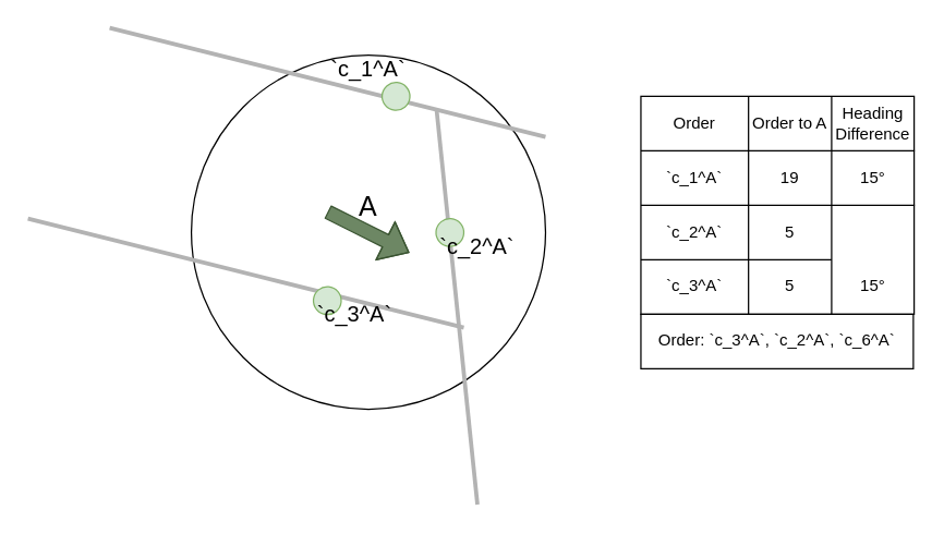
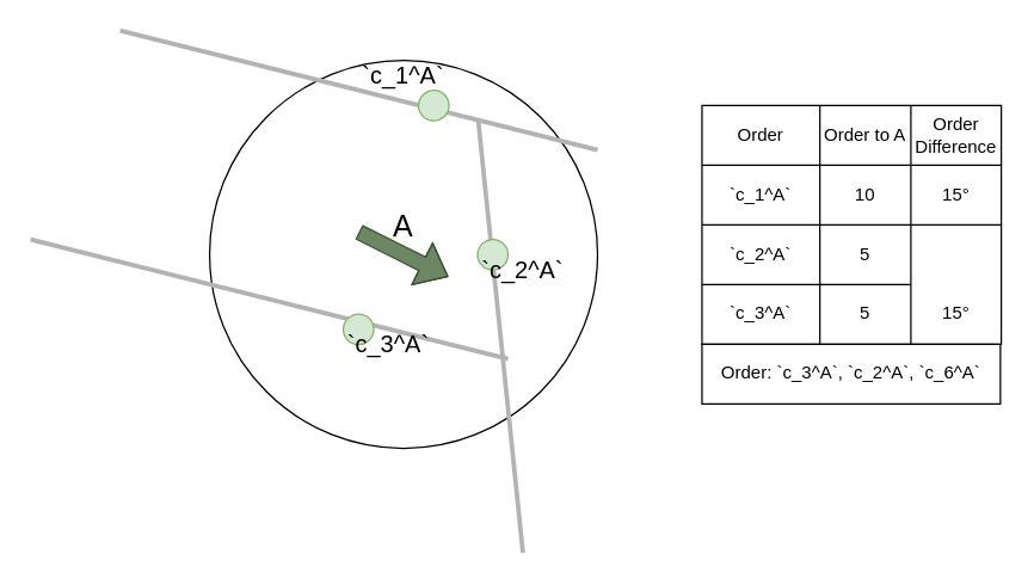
- <mxCell id="19" value="Heading Difference" style="shape=partialRectangle;html=1;whiteSpace=wrap;connectable=0;fillColor=none;top=0;left=0;bottom=0;right=0;overflow=hidden;" parent="16" vertex="1"><mxGeometry x="140" width="61" height="40" as="geometry" /></mxCell>
+ <mxCell id="19" value="Order Difference" style="shape=partialRectangle;html=1;whiteSpace=wrap;connectable=0;fillColor=none;top=0;left=0;bottom=0;right=0;overflow=hidden;" parent="16" vertex="1"><mxGeometry x="140" width="61" height="40" as="geometry" /></mxCell>
- <mxCell id="22" value="19" style="shape=partialRectangle;html=1;whiteSpace=wrap;connectable=0;fillColor=none;top=0;left=0;bottom=0;right=0;overflow=hidden;" parent="20" vertex="1"><mxGeometry x="79" width="61" height="40" as="geometry" /></mxCell>
+ <mxCell id="22" value="10" style="shape=partialRectangle;html=1;whiteSpace=wrap;connectable=0;fillColor=none;top=0;left=0;bottom=0;right=0;overflow=hidden;" parent="20" vertex="1"><mxGeometry x="79" width="61" height="40" as="geometry" /></mxCell>
